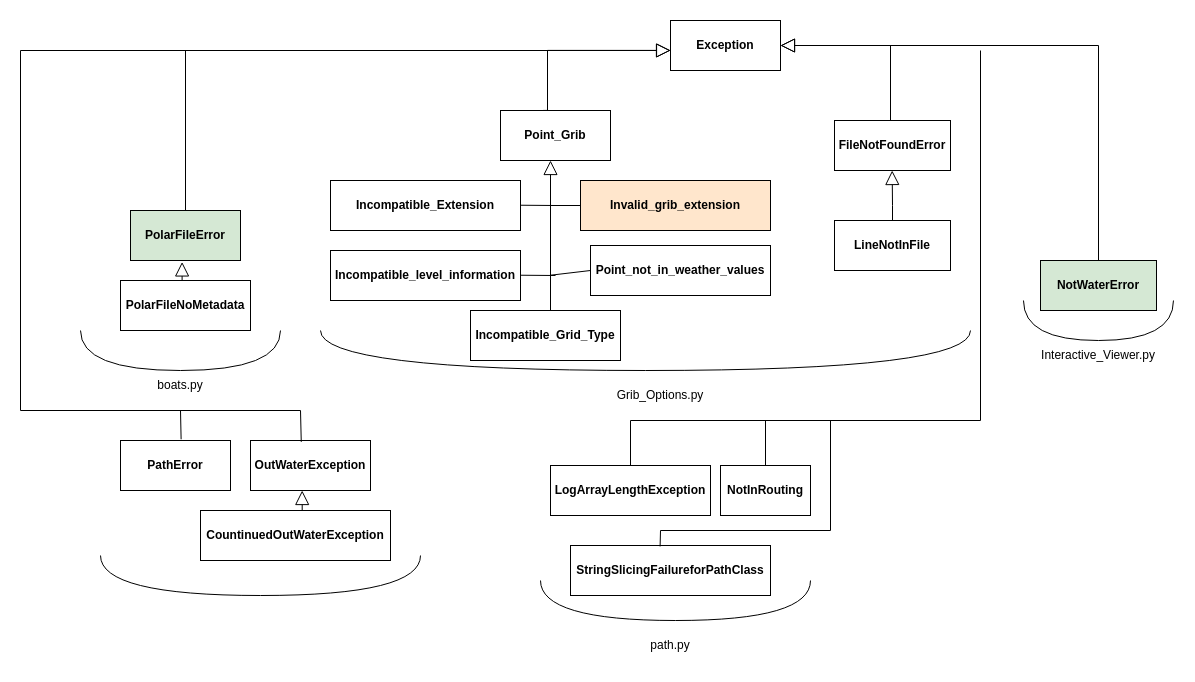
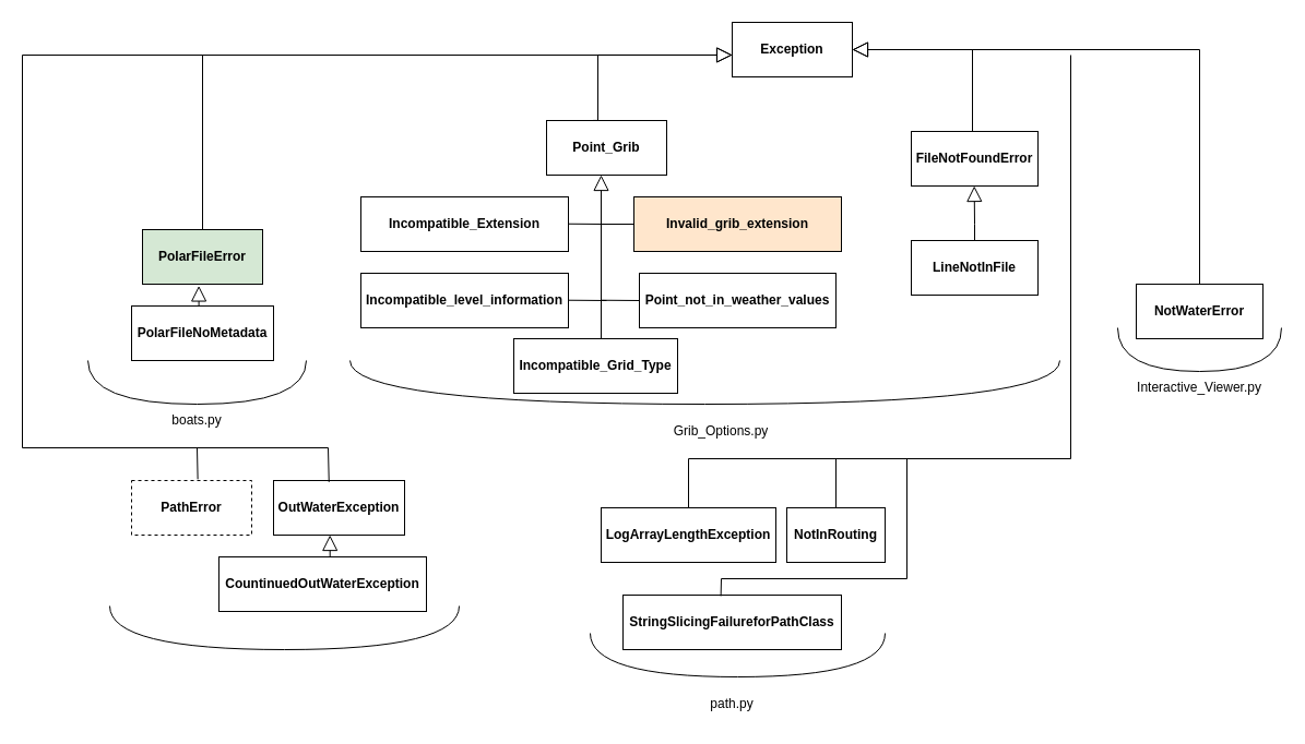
- <mxCell id="11" value="&lt;b&gt;Point_not_in_weather_values&lt;/b&gt;" style="html=1;whiteSpace=wrap;" vertex="1" parent="1"><mxGeometry x="590" y="245" width="180" height="50" as="geometry" /></mxCell>
+ <mxCell id="11" value="&lt;b&gt;Point_not_in_weather_values&lt;/b&gt;" style="html=1;whiteSpace=wrap;" vertex="1" parent="1"><mxGeometry x="585" y="250" width="180" height="50" as="geometry" /></mxCell>
- <mxCell id="17" value="&lt;b&gt;NotWaterError&lt;/b&gt;" style="html=1;whiteSpace=wrap;fillColor=#d5e8d4;" vertex="1" parent="1"><mxGeometry x="1040" y="260" width="116" height="50" as="geometry" /></mxCell>
+ <mxCell id="17" value="&lt;b&gt;NotWaterError&lt;/b&gt;" style="html=1;whiteSpace=wrap;" vertex="1" parent="1"><mxGeometry x="1040" y="260" width="116" height="50" as="geometry" /></mxCell>
- <mxCell id="25" value="&lt;b&gt;PathError&lt;/b&gt;" style="html=1;whiteSpace=wrap;" vertex="1" parent="1"><mxGeometry x="120" y="440" width="110" height="50" as="geometry" /></mxCell>
+ <mxCell id="25" value="&lt;b&gt;PathError&lt;/b&gt;" style="html=1;whiteSpace=wrap;dashed=1;" vertex="1" parent="1"><mxGeometry x="120" y="440" width="110" height="50" as="geometry" /></mxCell>
